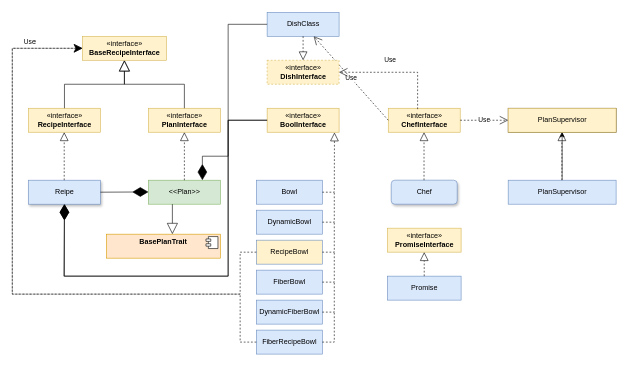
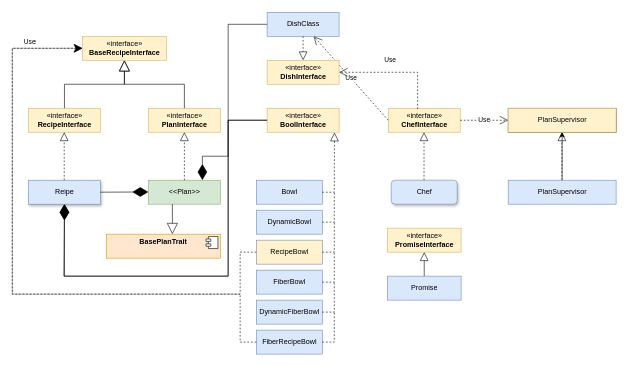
- <mxCell id="40" value="«interface»&lt;br&gt;&lt;b&gt;DishInterface&lt;/b&gt;" style="html=1;fillColor=#fff2cc;strokeColor=#d6b656;dashed=1;" parent="1" vertex="1"><mxGeometry x="445" y="100" width="120" height="40" as="geometry" /></mxCell>
+ <mxCell id="40" value="«interface»&lt;br&gt;&lt;b&gt;DishInterface&lt;/b&gt;" style="html=1;fillColor=#fff2cc;strokeColor=#d6b656;" parent="1" vertex="1"><mxGeometry x="445" y="100" width="120" height="40" as="geometry" /></mxCell>
- <mxCell id="46" value="" style="endArrow=block;dashed=1;endFill=0;endSize=12;html=1;rounded=0;entryX=0.5;entryY=1;entryDx=0;entryDy=0;exitX=0.5;exitY=0;exitDx=0;exitDy=0;" parent="1" source="45" target="44" edge="1"><mxGeometry width="160" relative="1" as="geometry"><mxPoint x="735.08" y="470" as="sourcePoint" /><mxPoint x="735.08" y="390" as="targetPoint" /><Array as="points" /></mxGeometry></mxCell>
+ <mxCell id="46" value="" style="endArrow=block;dashed=0;endFill=0;endSize=12;html=1;rounded=0;entryX=0.5;entryY=1;entryDx=0;entryDy=0;exitX=0.5;exitY=0;exitDx=0;exitDy=0;" parent="1" source="45" target="44" edge="1"><mxGeometry width="160" relative="1" as="geometry"><mxPoint x="735.08" y="470" as="sourcePoint" /><mxPoint x="735.08" y="390" as="targetPoint" /><Array as="points" /></mxGeometry></mxCell>
